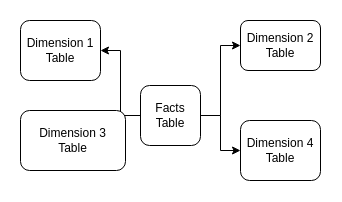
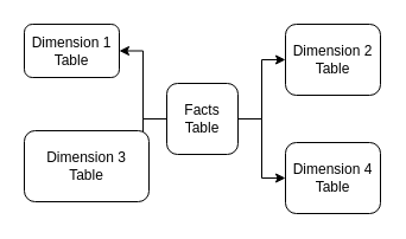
- <mxCell id="7" value="Dimension 2&lt;br&gt;Table" style="rounded=1;whiteSpace=wrap;html=1;" vertex="1" parent="1"><mxGeometry x="240" y="20" width="80" height="50" as="geometry" /></mxCell>
+ <mxCell id="7" value="Dimension 2&lt;br&gt;Table" style="rounded=1;whiteSpace=wrap;html=1;" vertex="1" parent="1"><mxGeometry x="240" y="20" width="80" height="60" as="geometry" /></mxCell>
- <mxCell id="9" value="Dimension 1&lt;br&gt;Table" style="rounded=1;whiteSpace=wrap;html=1;" vertex="1" parent="1"><mxGeometry x="20" y="20" width="80" height="60" as="geometry" /></mxCell>
+ <mxCell id="9" value="Dimension 1&lt;br&gt;Table" style="rounded=1;whiteSpace=wrap;html=1;" vertex="1" parent="1"><mxGeometry x="20" y="20" width="80" height="45" as="geometry" /></mxCell>
- <mxCell id="6" value="Facts&lt;br&gt;Table" style="rounded=1;whiteSpace=wrap;html=1;" vertex="1" parent="1"><mxGeometry x="140" y="85" width="60" height="60" as="geometry" /></mxCell>
+ <mxCell id="6" value="Facts&lt;br&gt;Table" style="rounded=1;whiteSpace=wrap;html=1;" vertex="1" parent="1"><mxGeometry x="140" y="70" width="60" height="60" as="geometry" /></mxCell>
